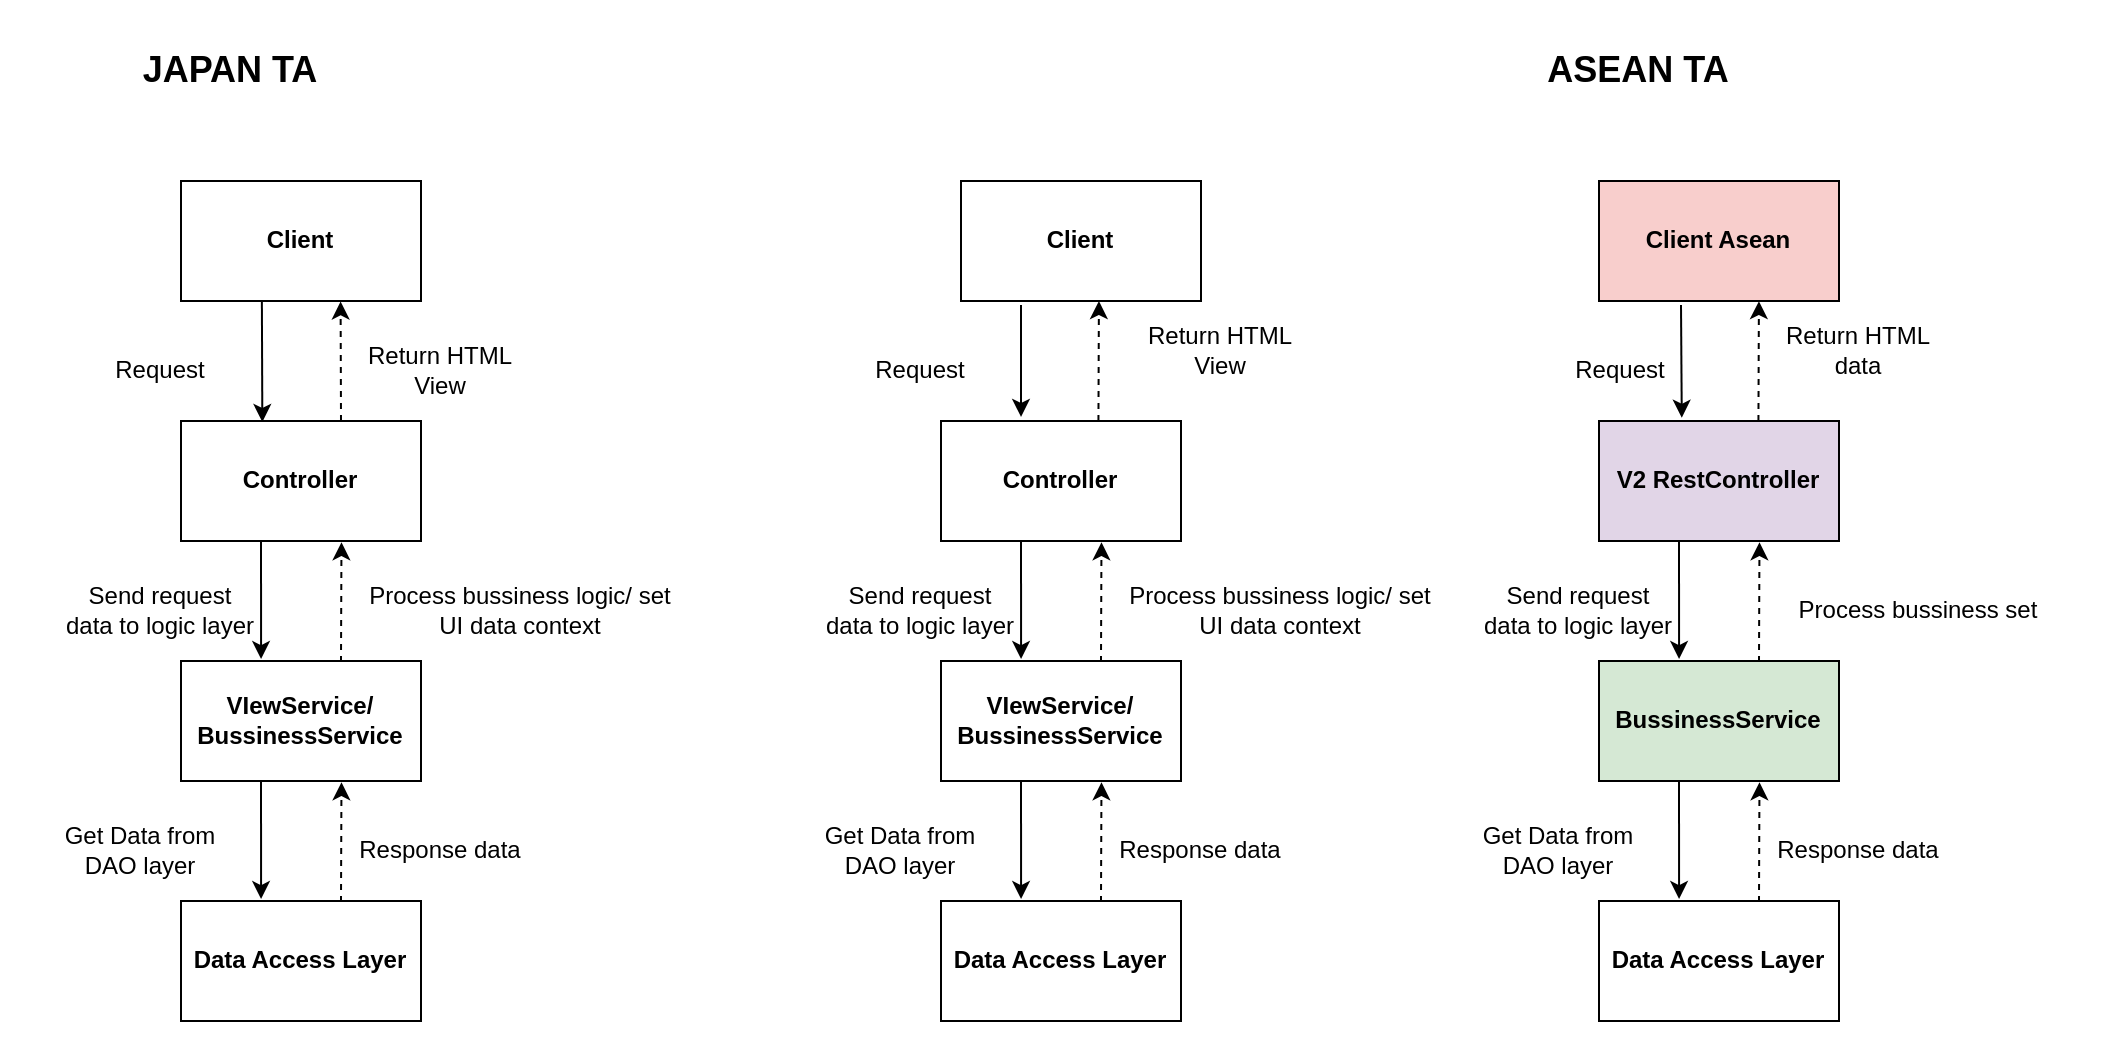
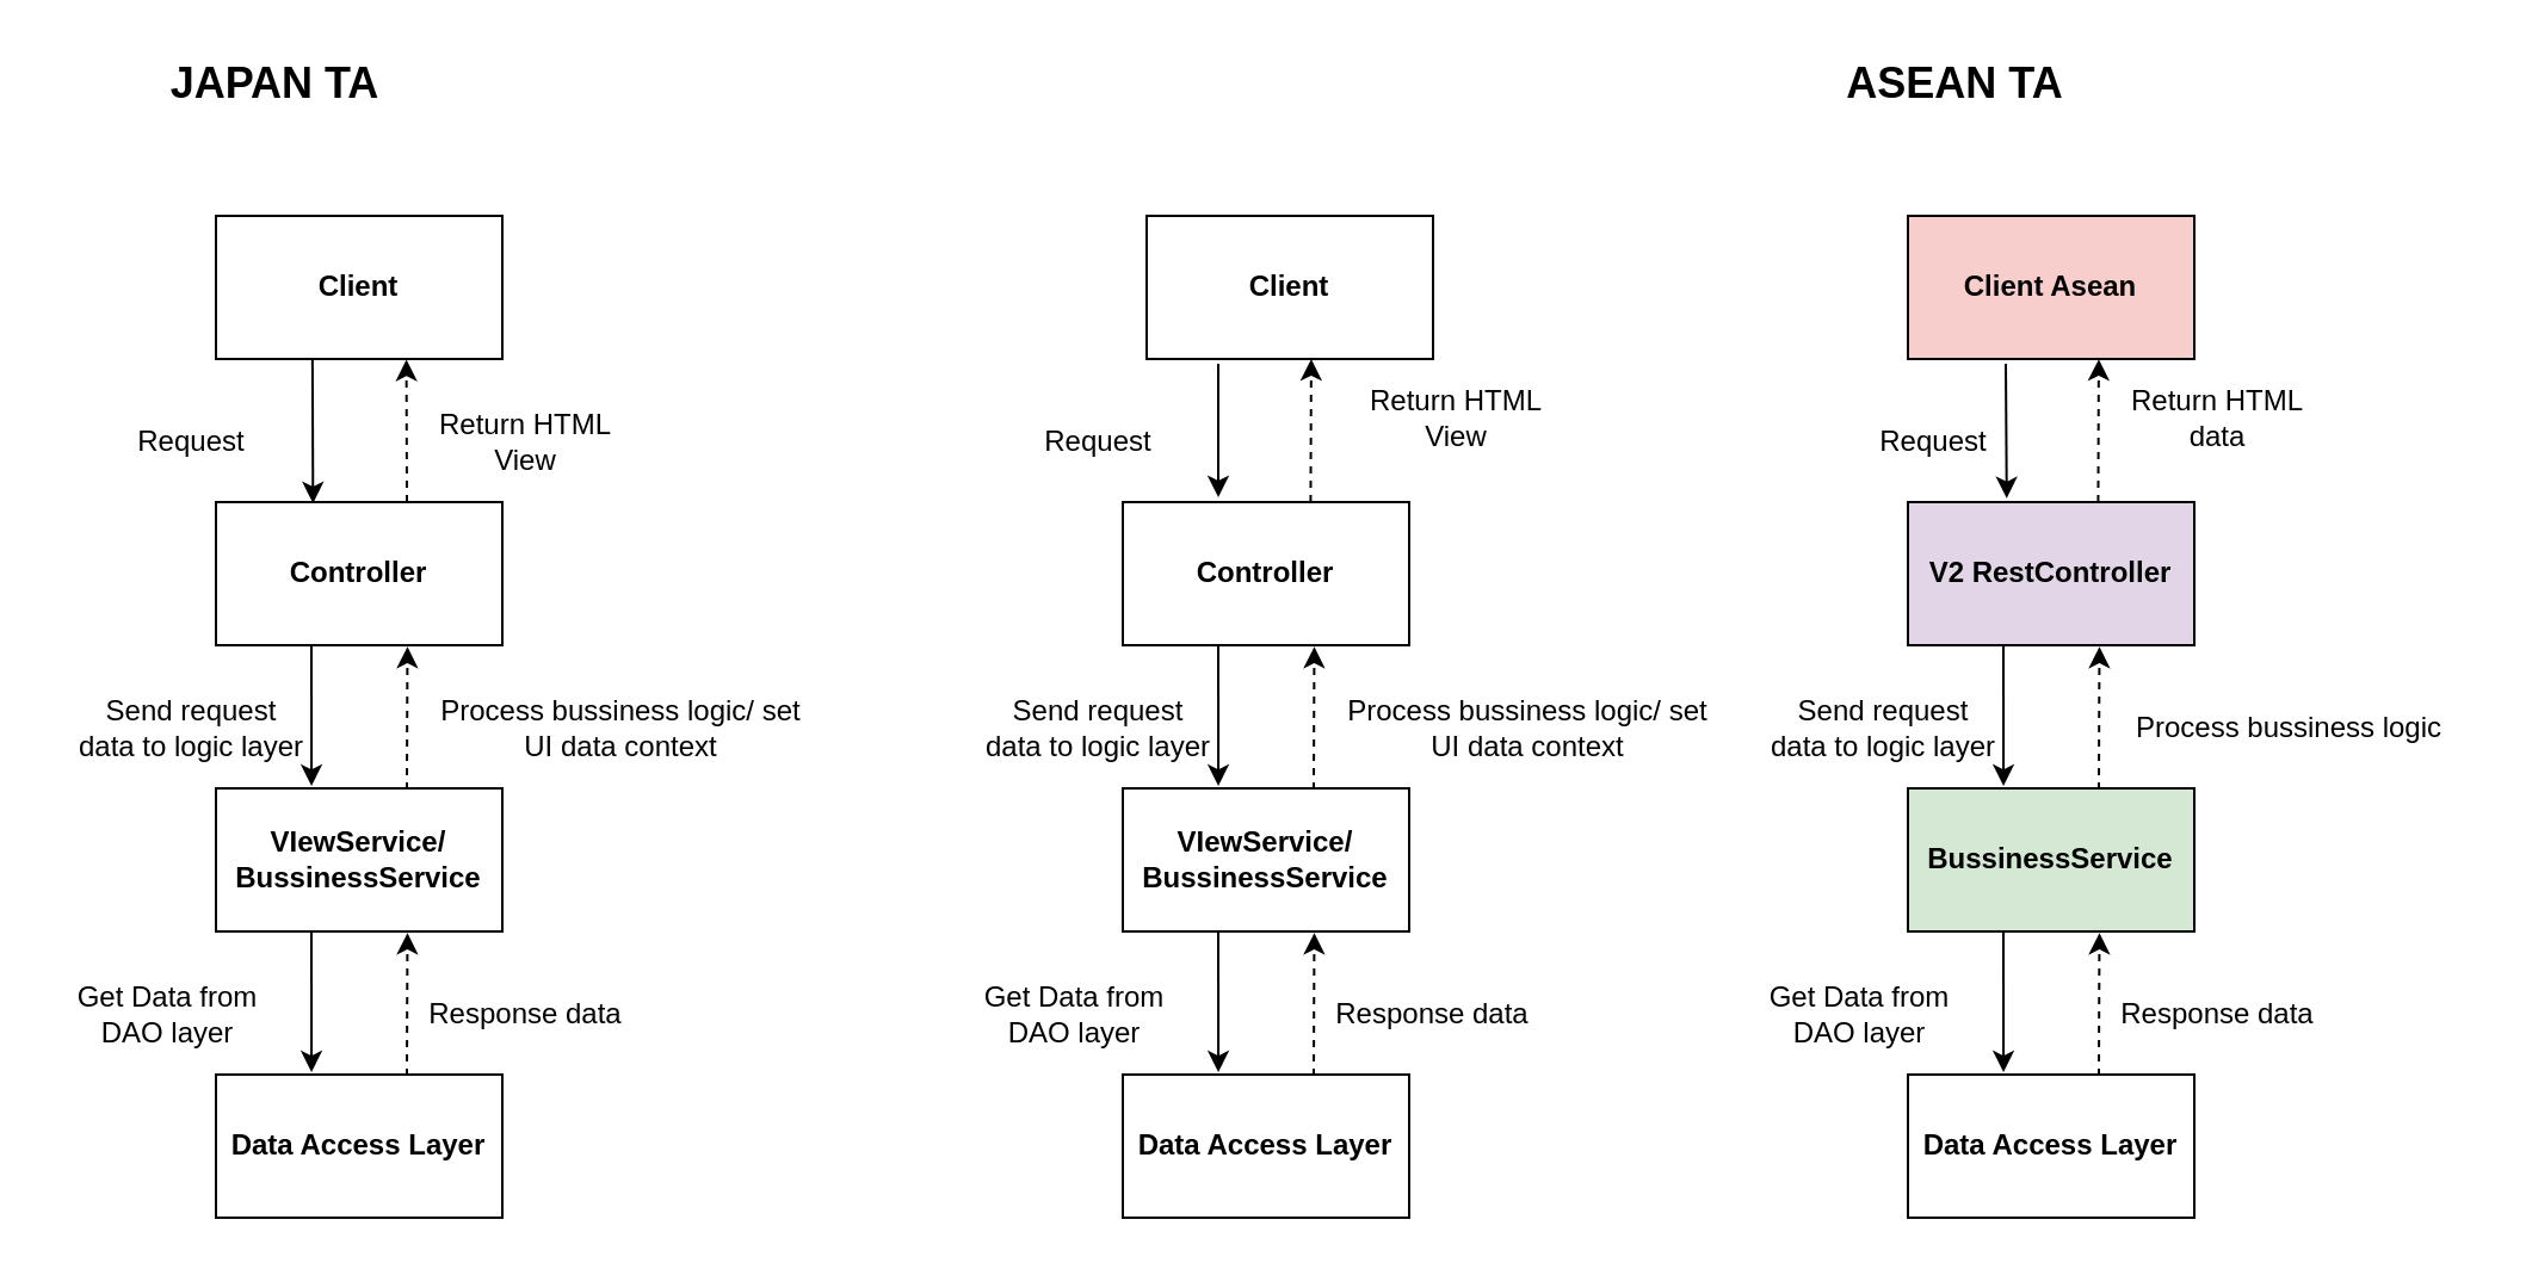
- <mxCell id="40" value="Process bussiness set" style="text;html=1;align=center;verticalAlign=middle;whiteSpace=wrap;rounded=0;" parent="1" vertex="1"><mxGeometry x="879" y="290" width="160" height="30" as="geometry" /></mxCell>
+ <mxCell id="40" value="Process bussiness logic" style="text;html=1;align=center;verticalAlign=middle;whiteSpace=wrap;rounded=0;" parent="1" vertex="1"><mxGeometry x="879" y="290" width="160" height="30" as="geometry" /></mxCell>
